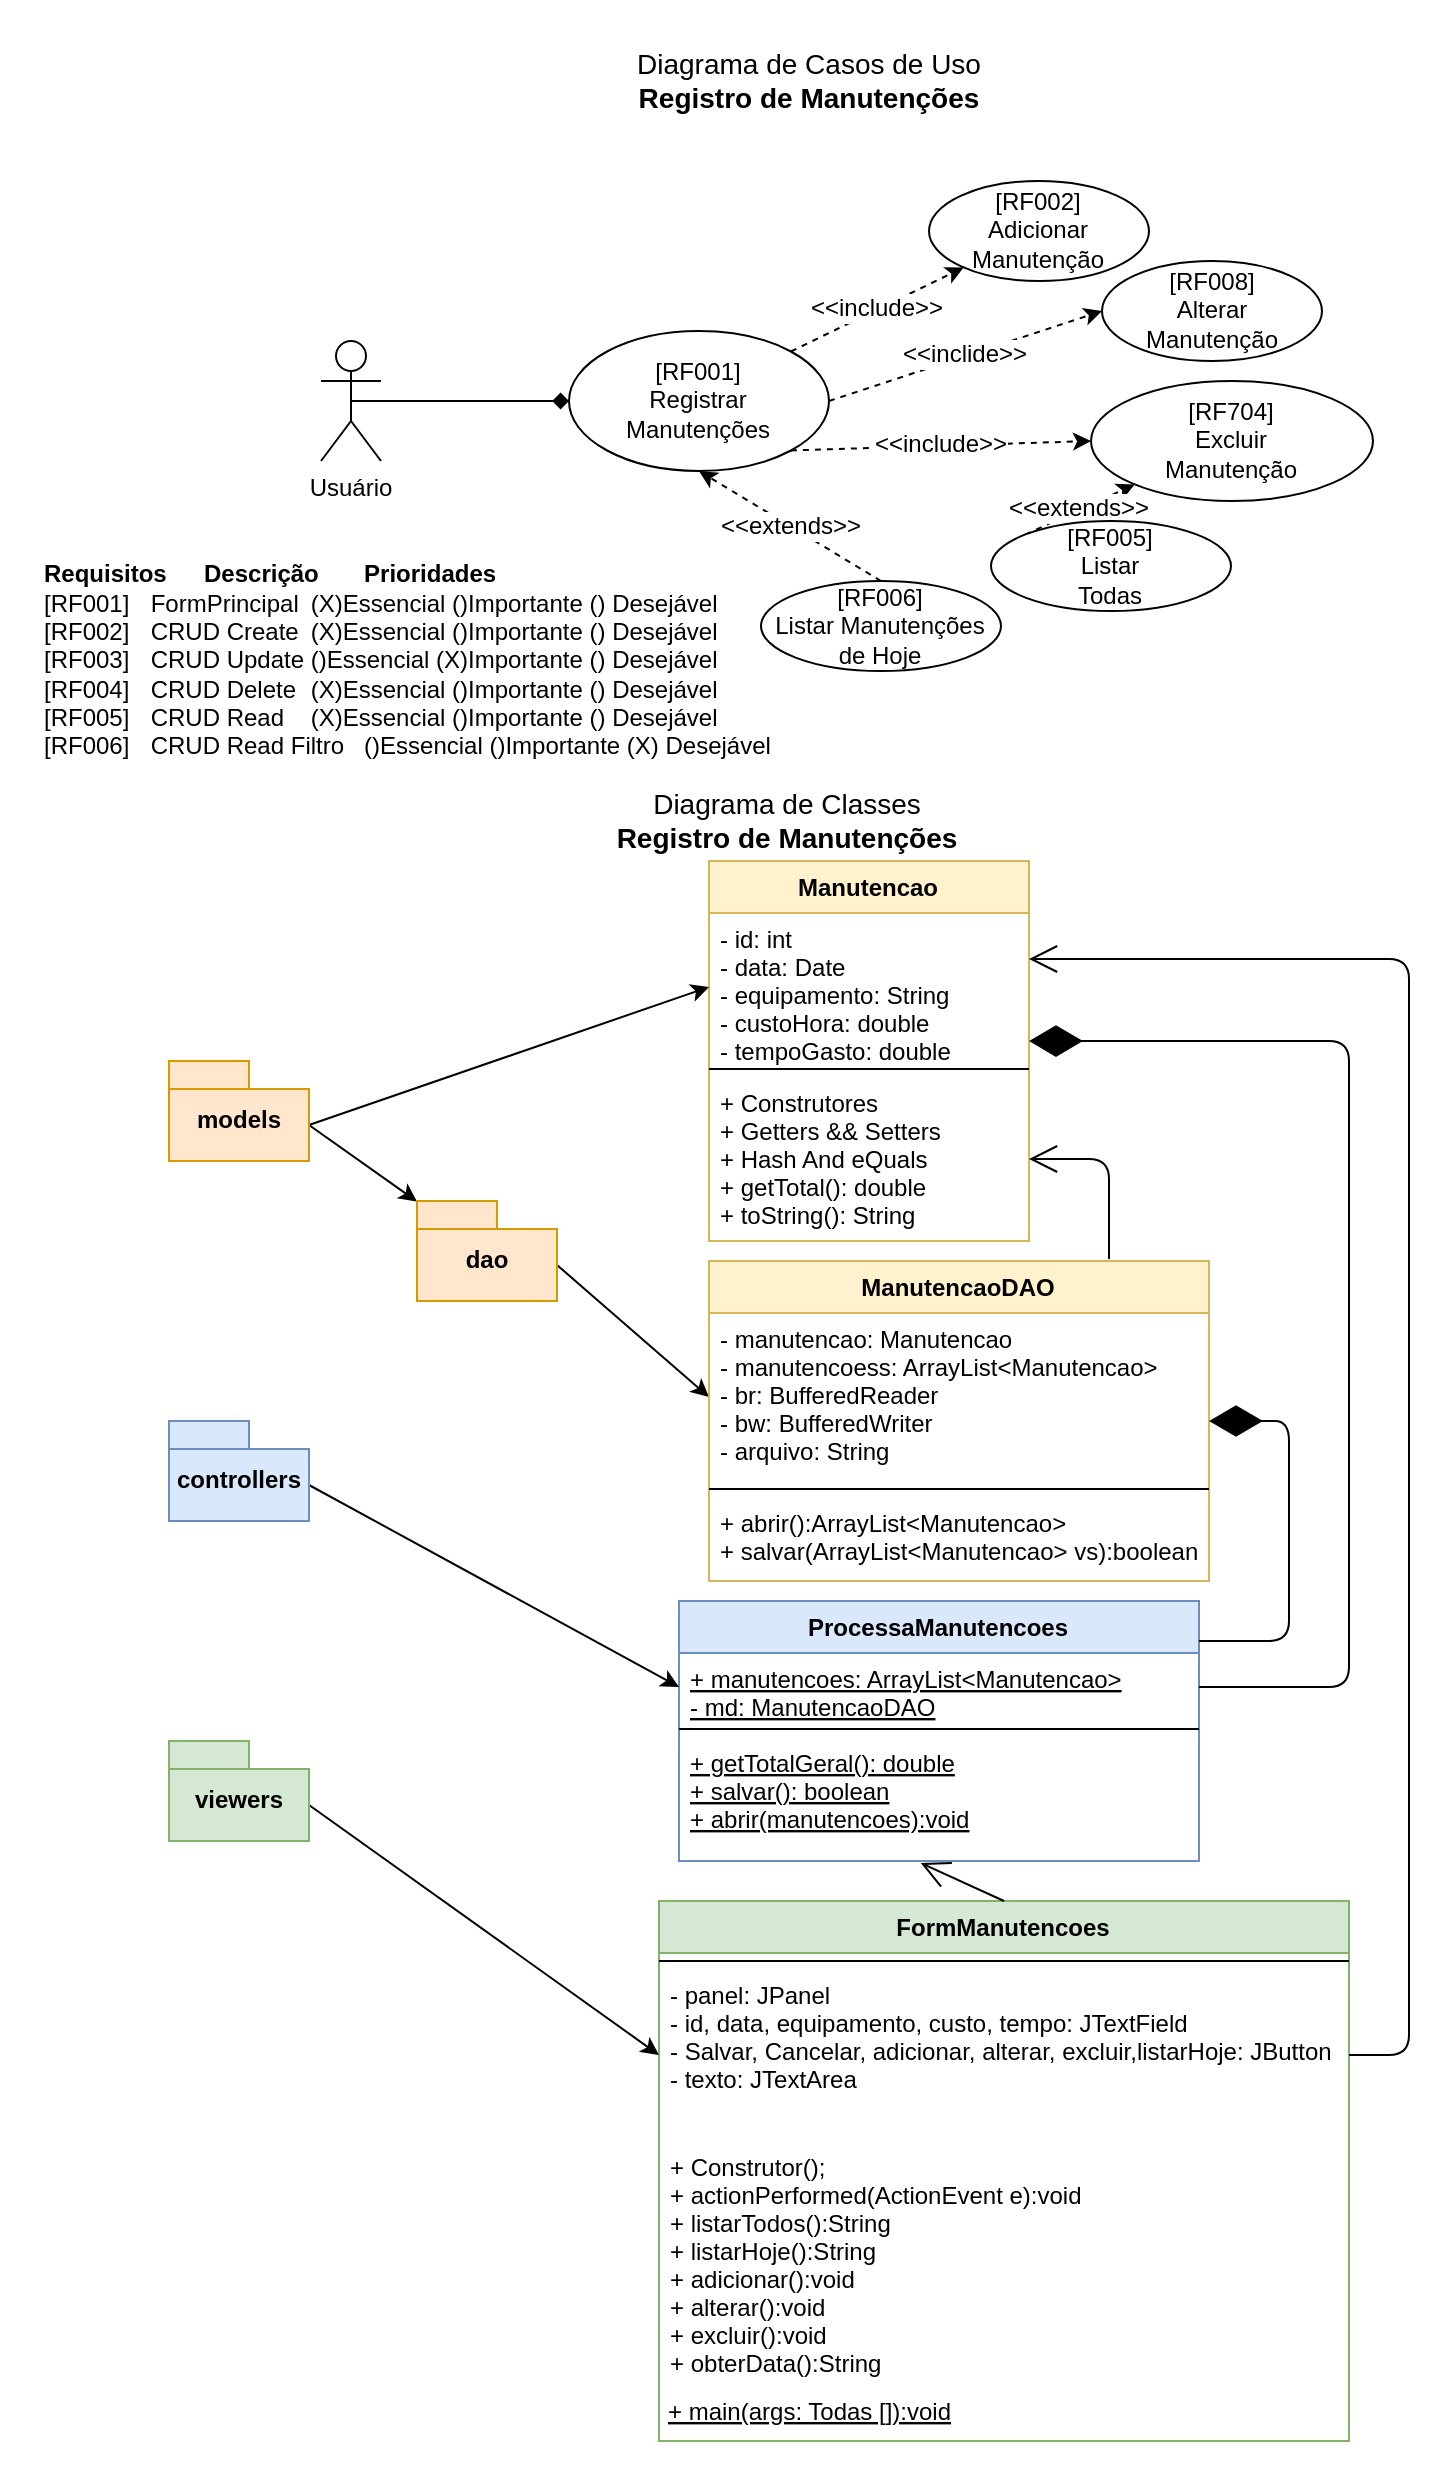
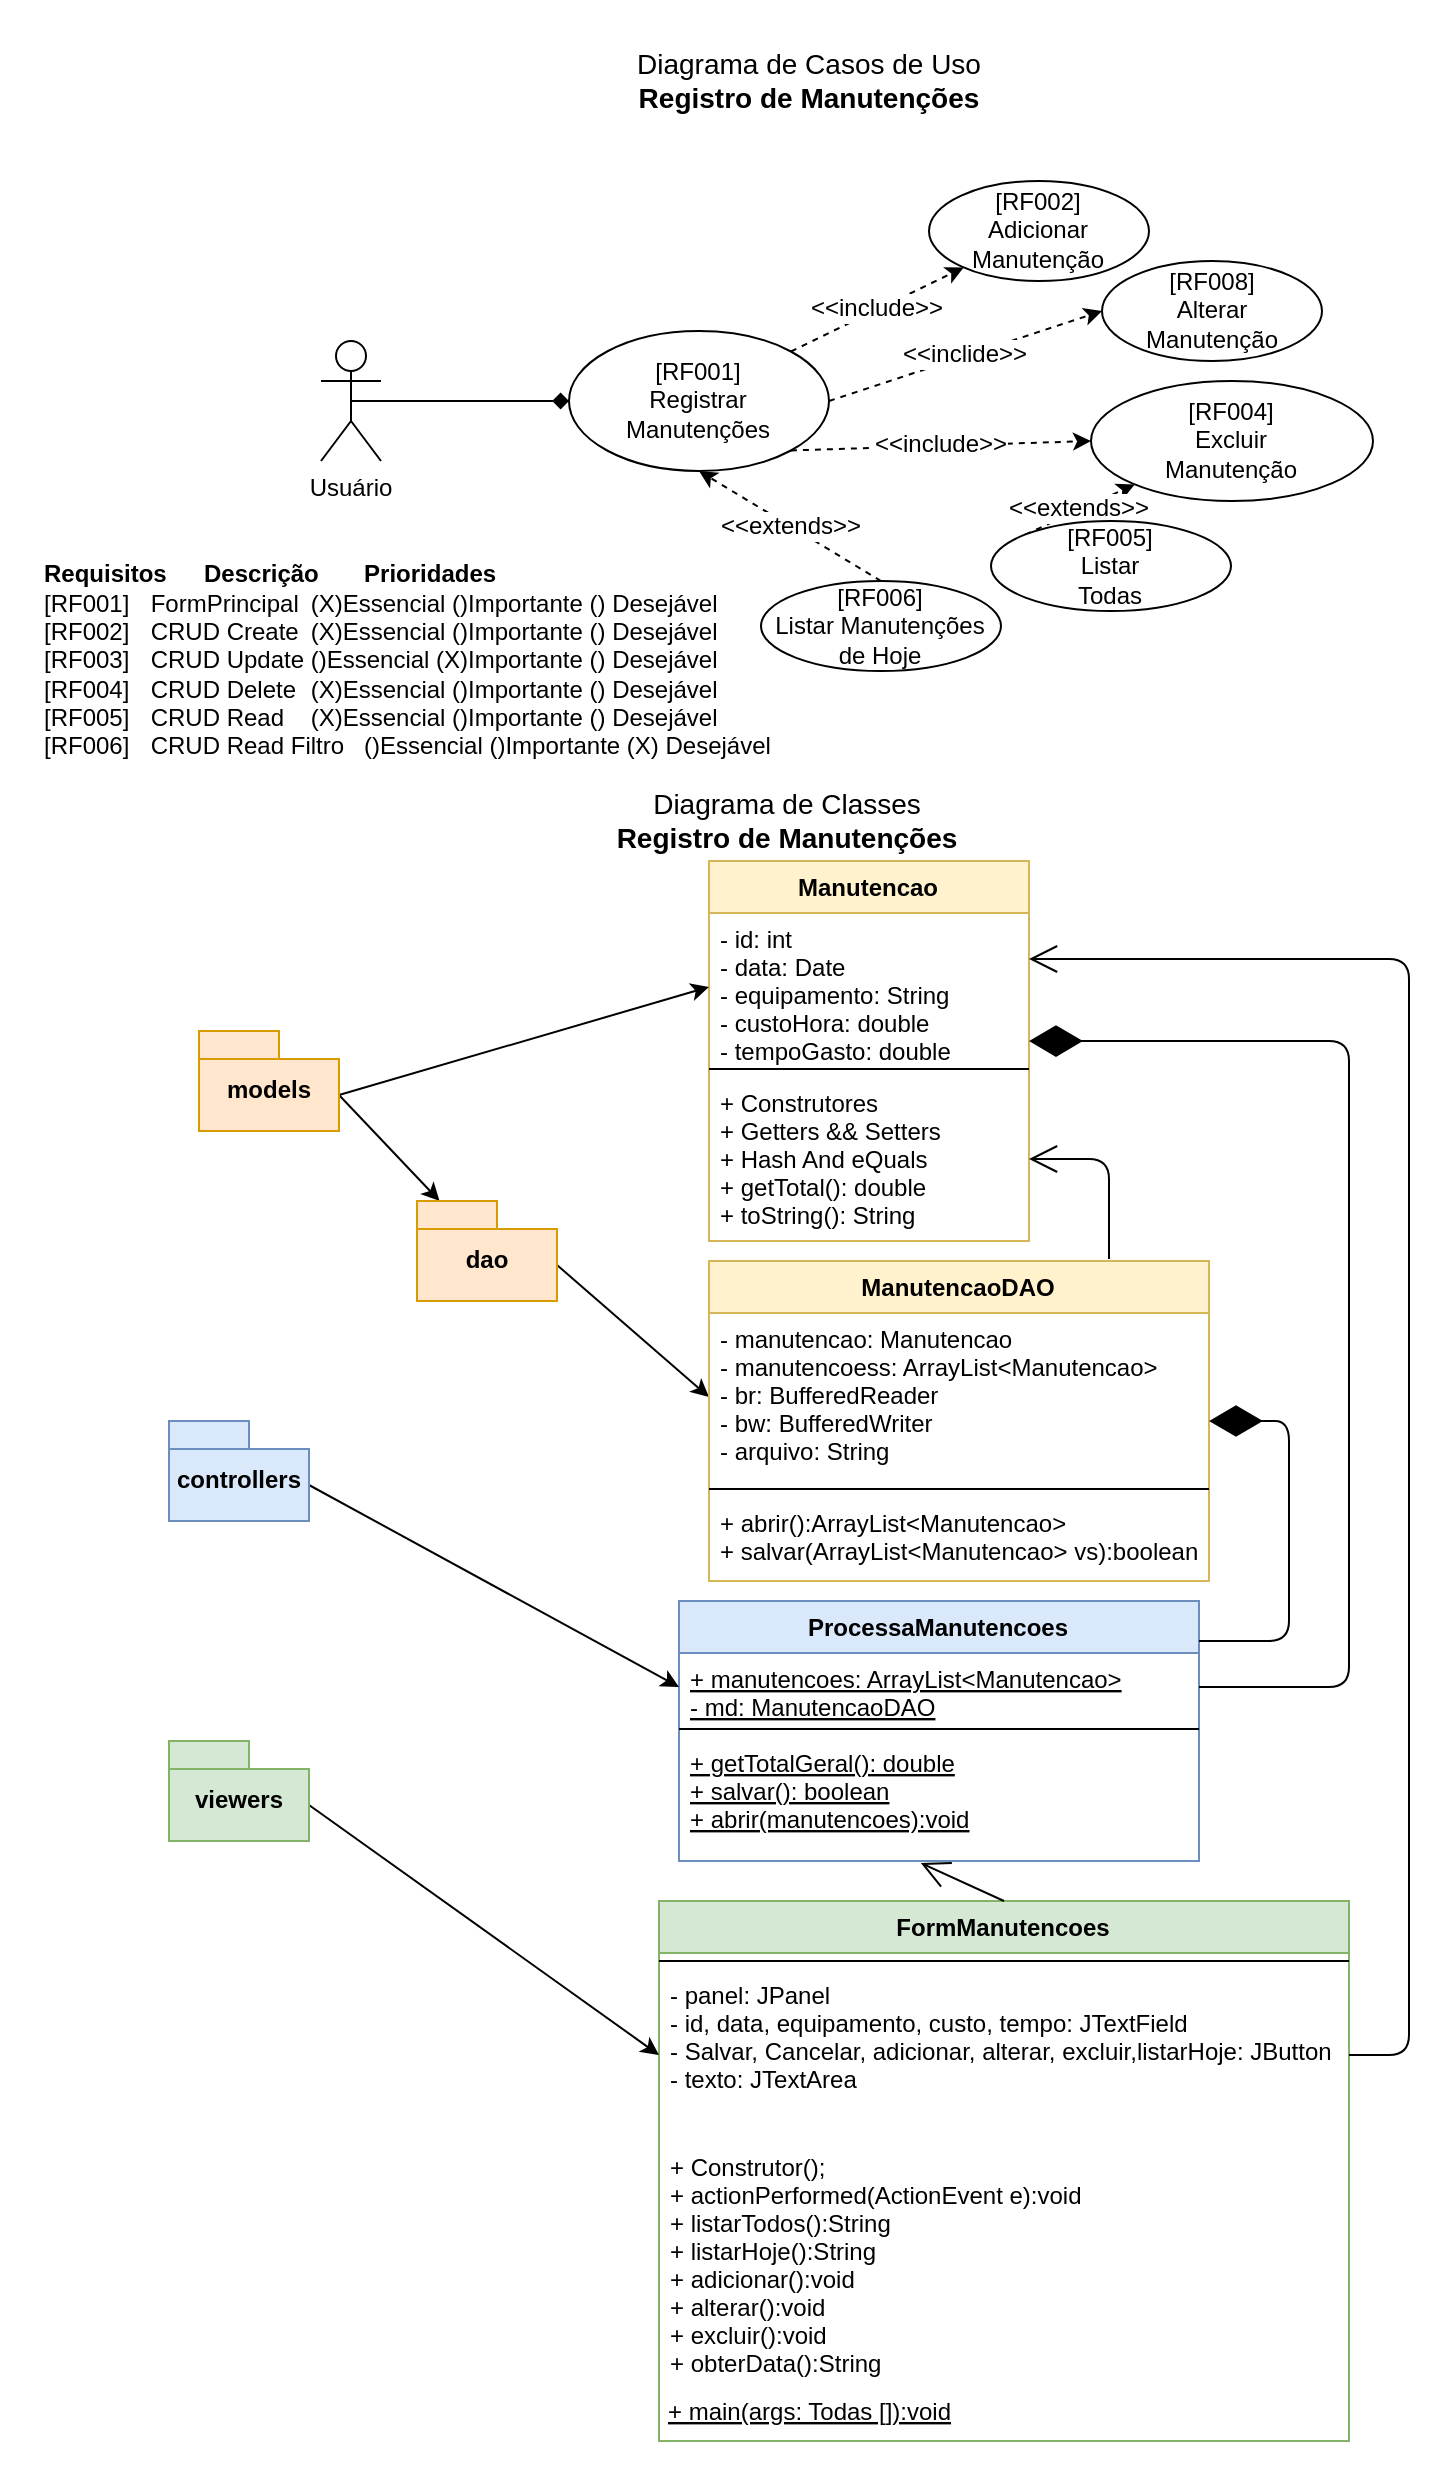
- <mxCell id="34" value="[RF704]&lt;br&gt;Excluir&lt;br&gt;Manutenção" style="ellipse;whiteSpace=wrap;html=1;fontSize=12;align=center;" parent="1" vertex="1"><mxGeometry x="545" y="190" width="141" height="60" as="geometry" /></mxCell>
+ <mxCell id="34" value="[RF004]&lt;br&gt;Excluir&lt;br&gt;Manutenção" style="ellipse;whiteSpace=wrap;html=1;fontSize=12;align=center;" parent="1" vertex="1"><mxGeometry x="545" y="190" width="141" height="60" as="geometry" /></mxCell>
- <mxCell id="9" value="models" style="shape=folder;fontStyle=1;spacingTop=10;tabWidth=40;tabHeight=14;tabPosition=left;html=1;fillColor=#ffe6cc;strokeColor=#d79b00;" parent="1" vertex="1"><mxGeometry x="84" y="530" width="70" height="50" as="geometry" /></mxCell>
+ <mxCell id="9" value="models" style="shape=folder;fontStyle=1;spacingTop=10;tabWidth=40;tabHeight=14;tabPosition=left;html=1;fillColor=#ffe6cc;strokeColor=#d79b00;" parent="1" vertex="1"><mxGeometry x="99" y="515" width="70" height="50" as="geometry" /></mxCell>
